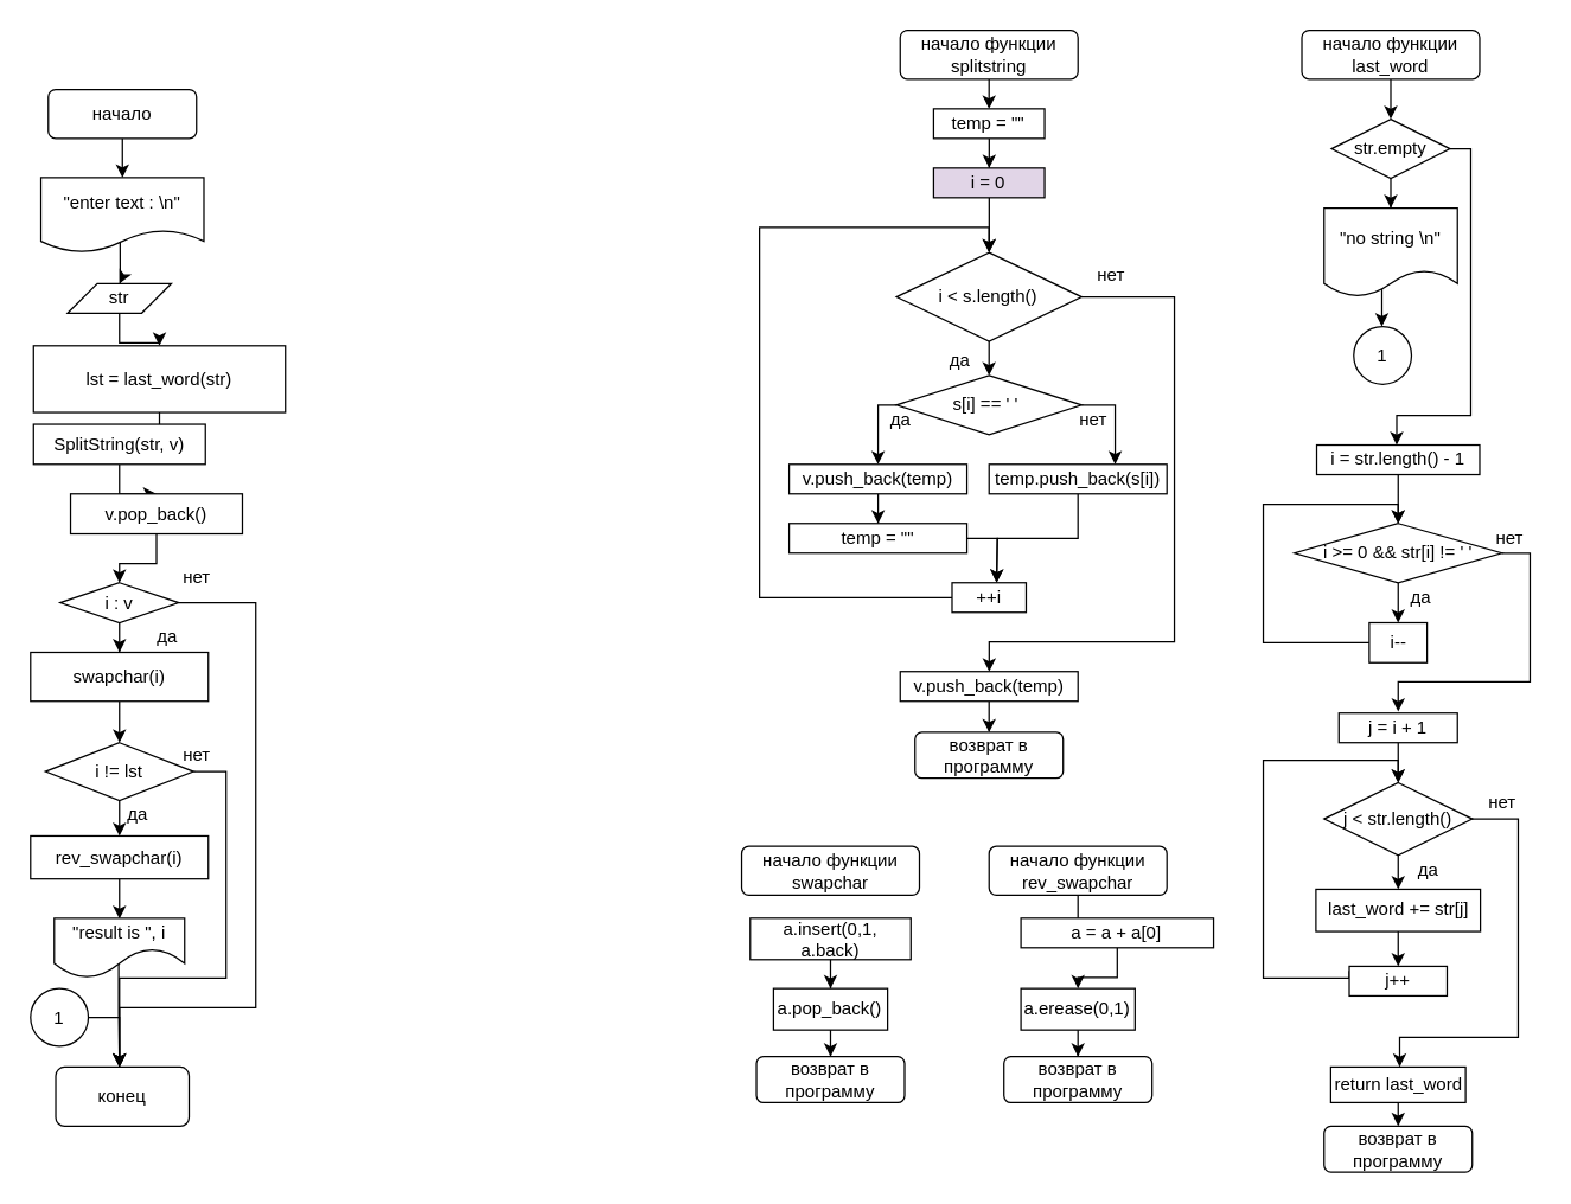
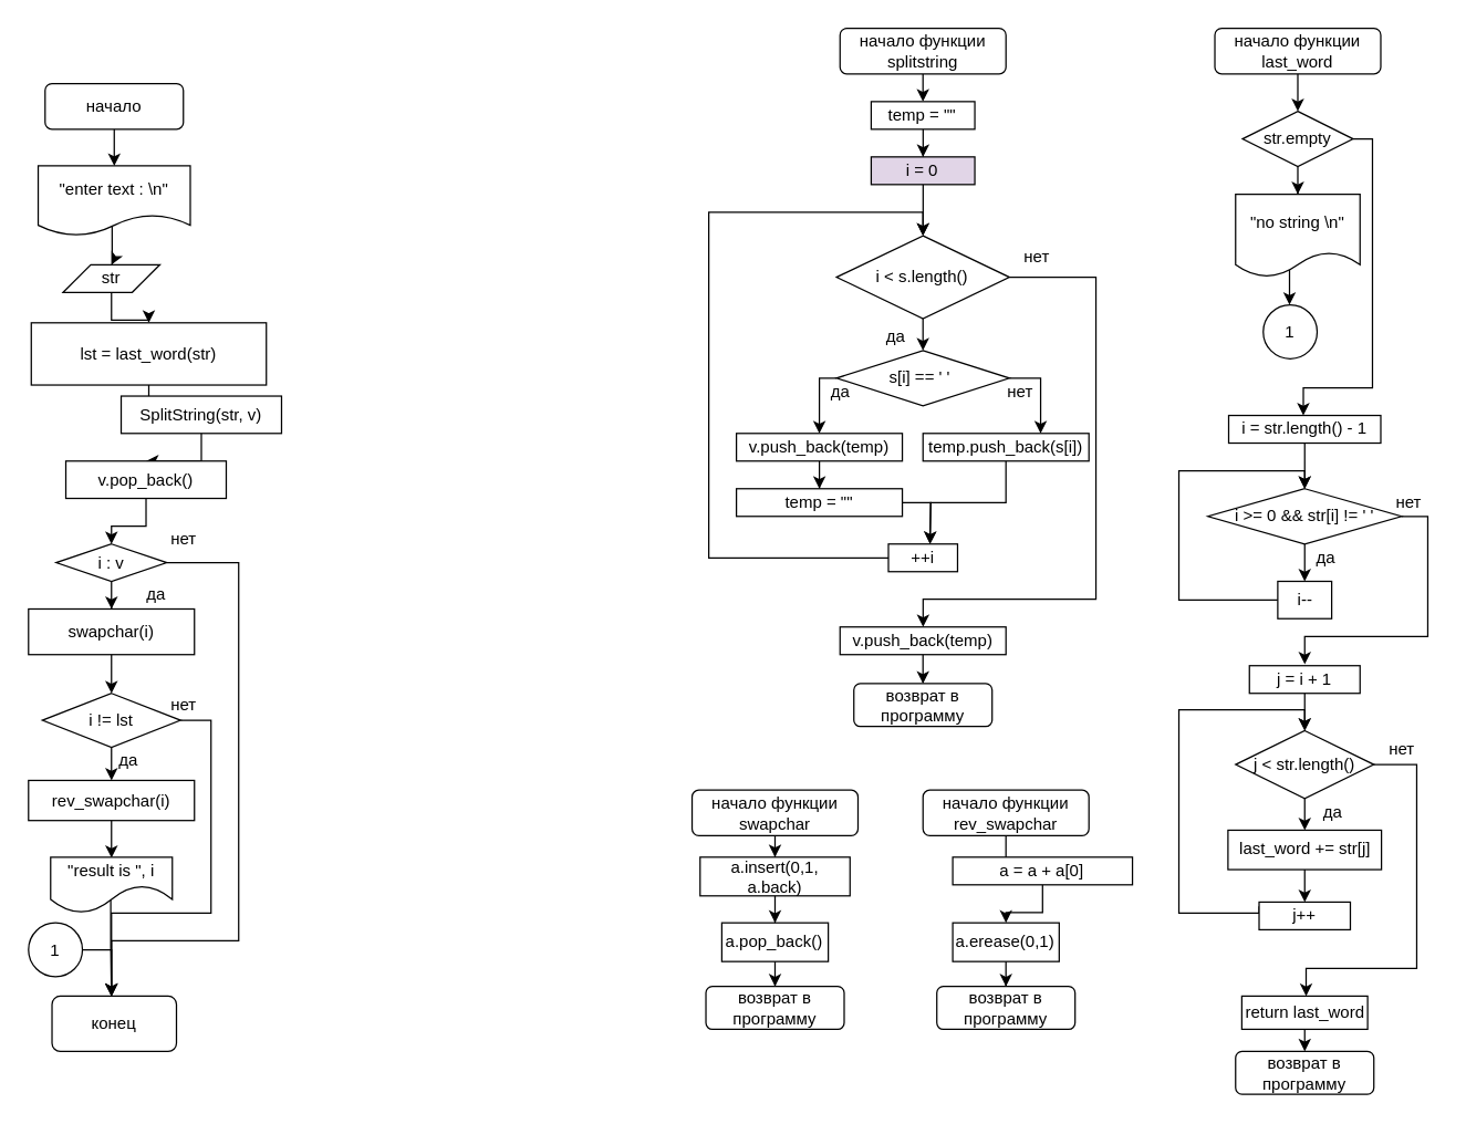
- <mxCell id="83" value="SplitString(str, v)" style="whiteSpace=wrap;html=1;" vertex="1" parent="1"><mxGeometry x="22" y="286" width="116" height="27" as="geometry" /></mxCell>
+ <mxCell id="83" value="SplitString(str, v)" style="whiteSpace=wrap;html=1;" vertex="1" parent="1"><mxGeometry x="87" y="286" width="116" height="27" as="geometry" /></mxCell>
+ <mxCell id="60" value="" style="edgeStyle=orthogonalEdgeStyle;rounded=0;orthogonalLoop=1;jettySize=auto;html=1;" edge="1" parent="1" source="61" target="70"><mxGeometry relative="1" as="geometry" /></mxCell>
